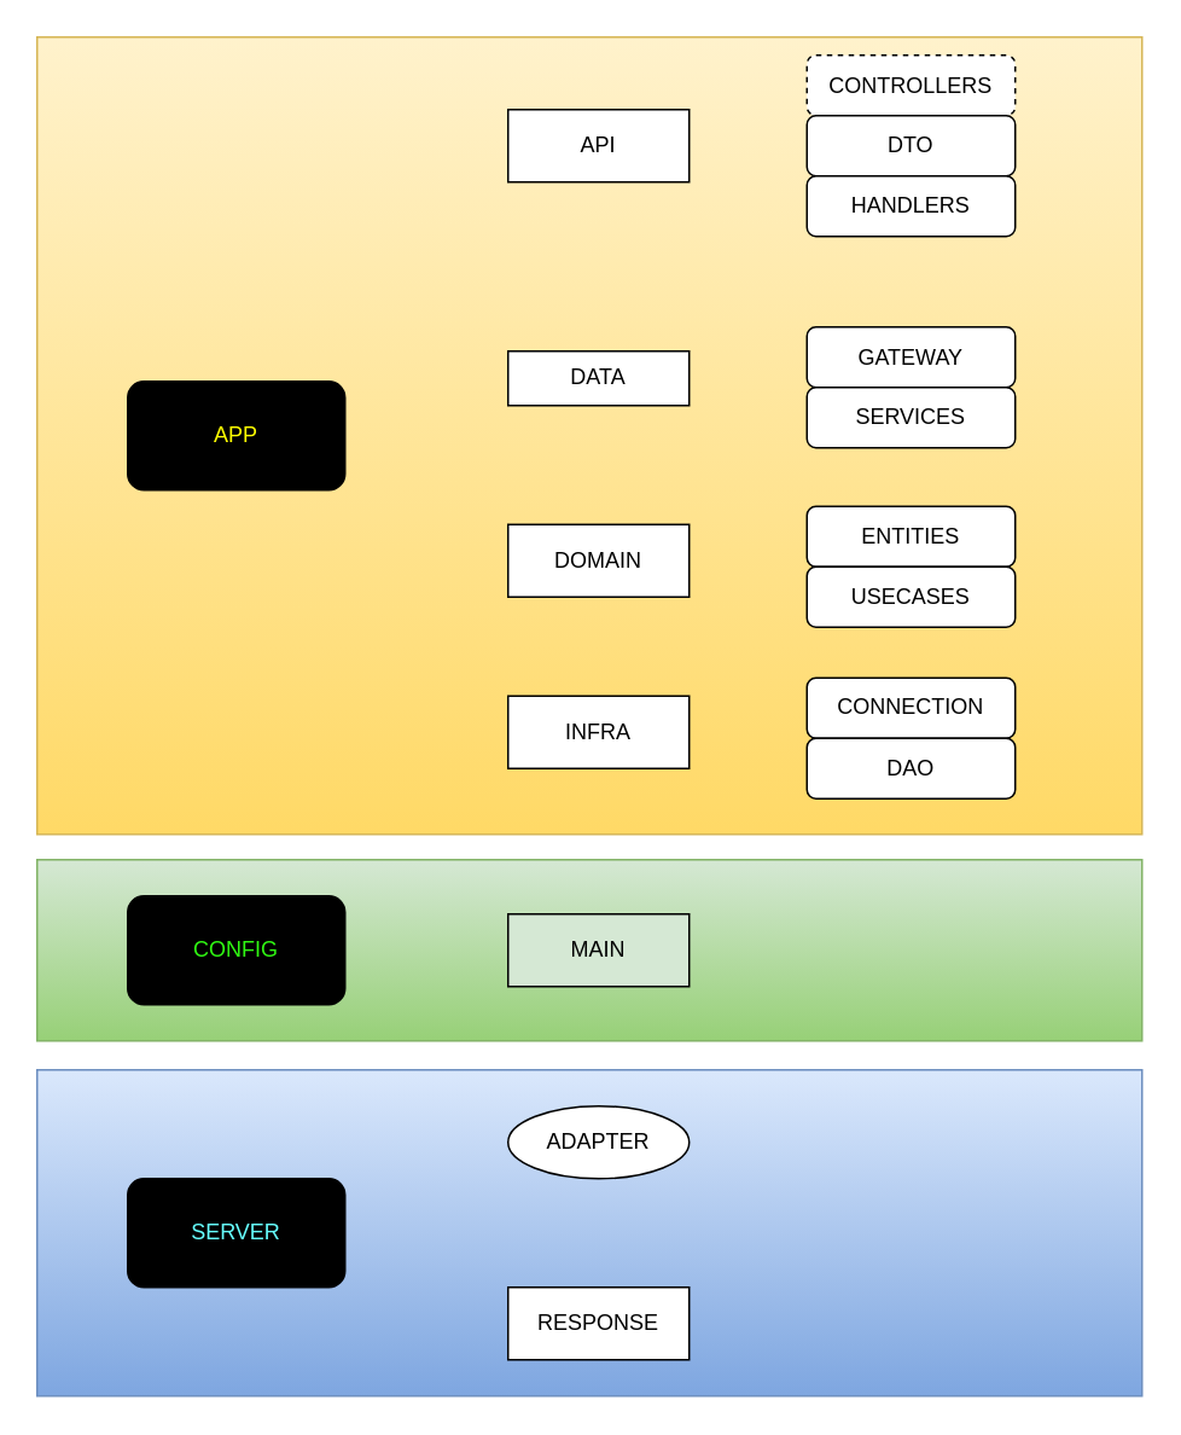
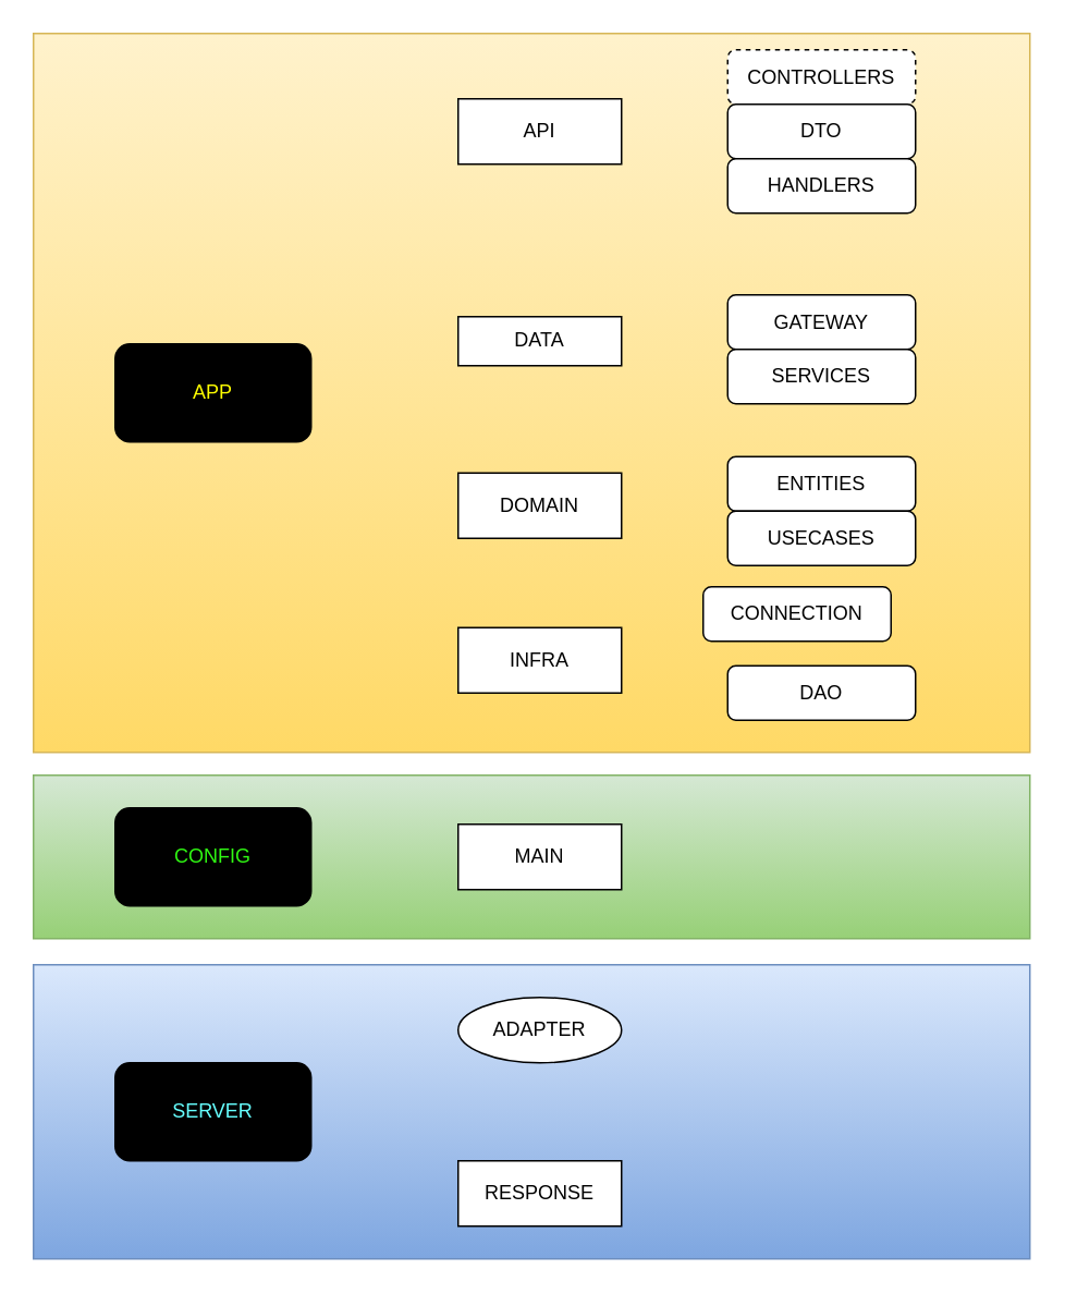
- <mxCell id="16" value="CONNECTION" style="rounded=1;whiteSpace=wrap;html=1;" vertex="1" parent="1"><mxGeometry x="445" y="373.663" width="115" height="33.333" as="geometry" /></mxCell>
+ <mxCell id="16" value="CONNECTION" style="rounded=1;whiteSpace=wrap;html=1;" vertex="1" parent="1"><mxGeometry x="430" y="358.663" width="115" height="33.333" as="geometry" /></mxCell>
- <mxCell id="22" value="MAIN" style="rounded=0;whiteSpace=wrap;html=1;fillColor=#d5e8d4;" vertex="1" parent="1"><mxGeometry x="280" y="504" width="100" height="40" as="geometry" /></mxCell>
+ <mxCell id="22" value="MAIN" style="rounded=0;whiteSpace=wrap;html=1;" vertex="1" parent="1"><mxGeometry x="280" y="504" width="100" height="40" as="geometry" /></mxCell>
